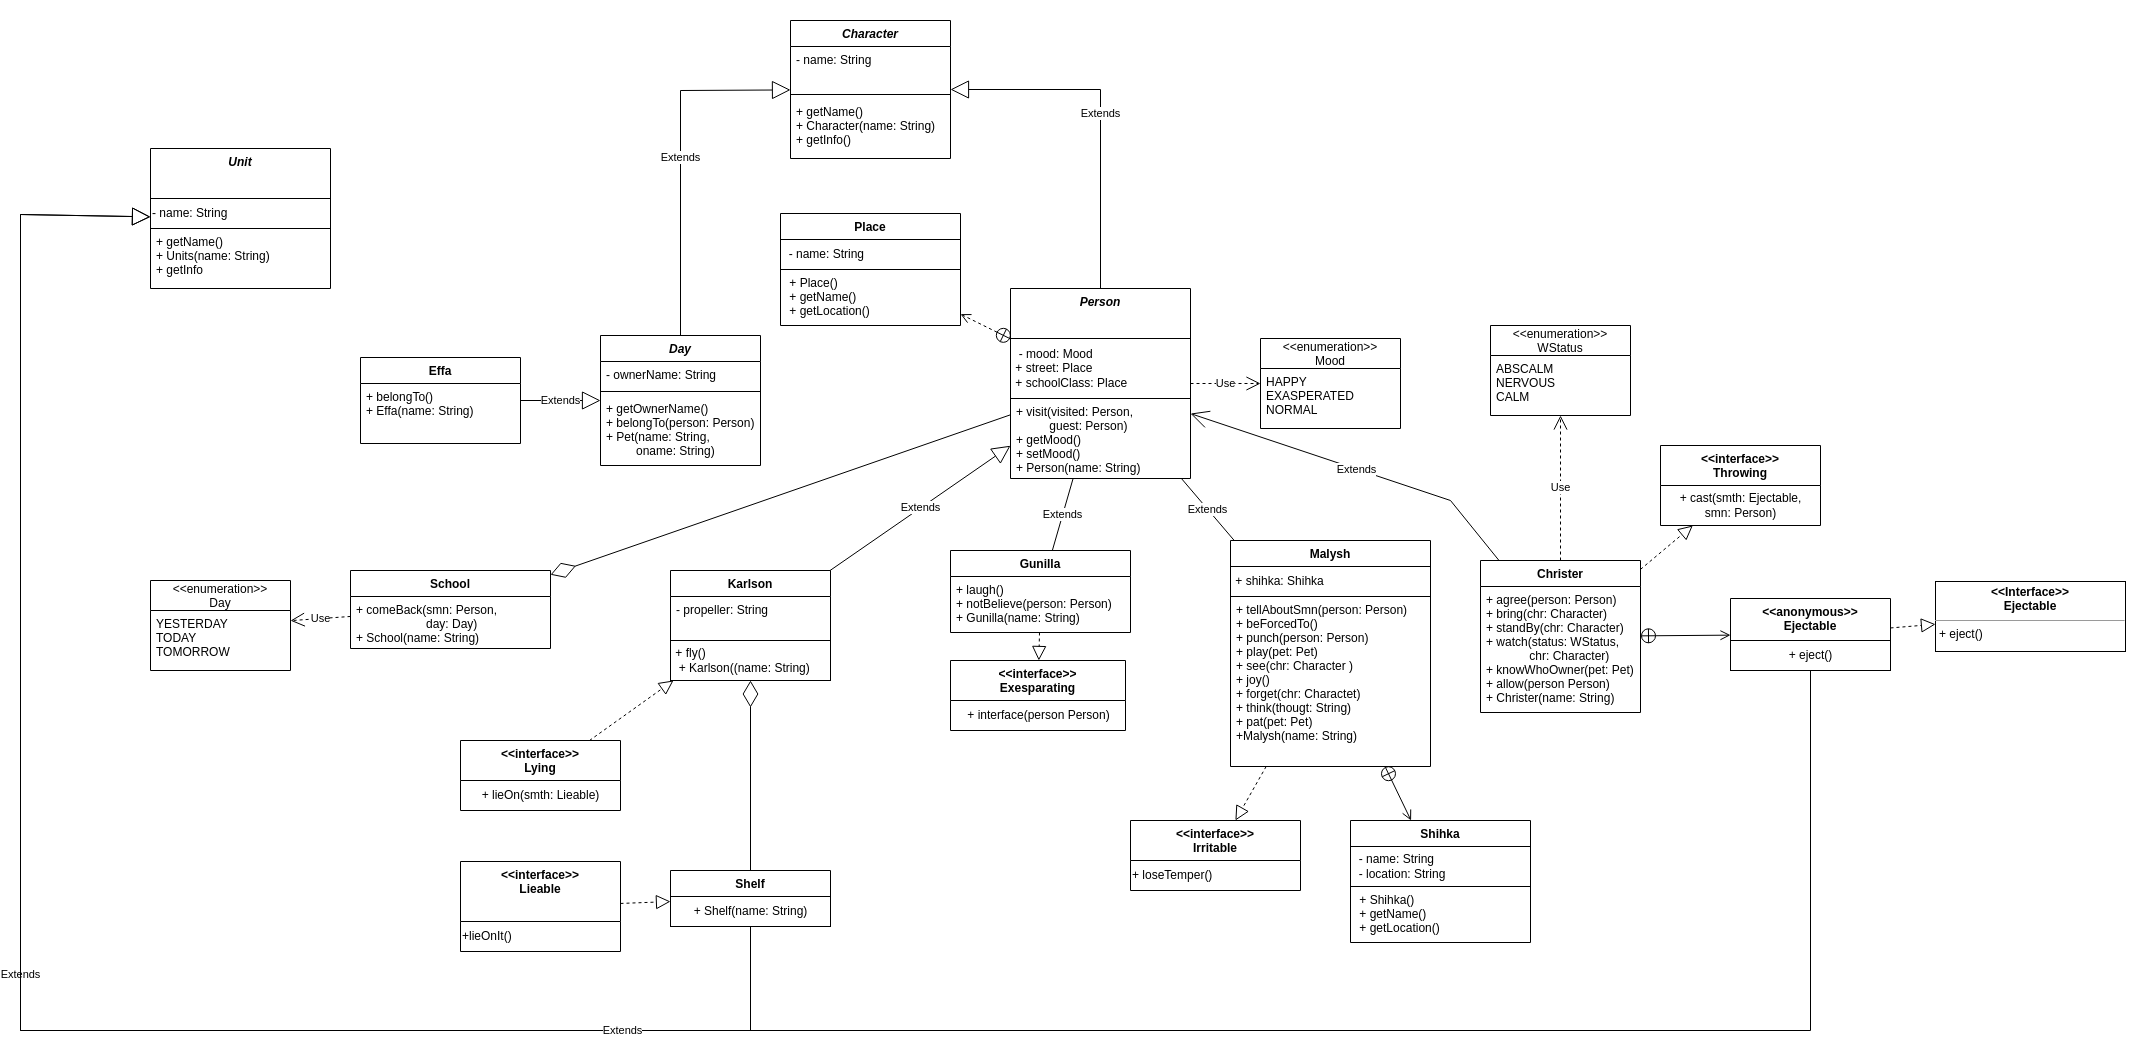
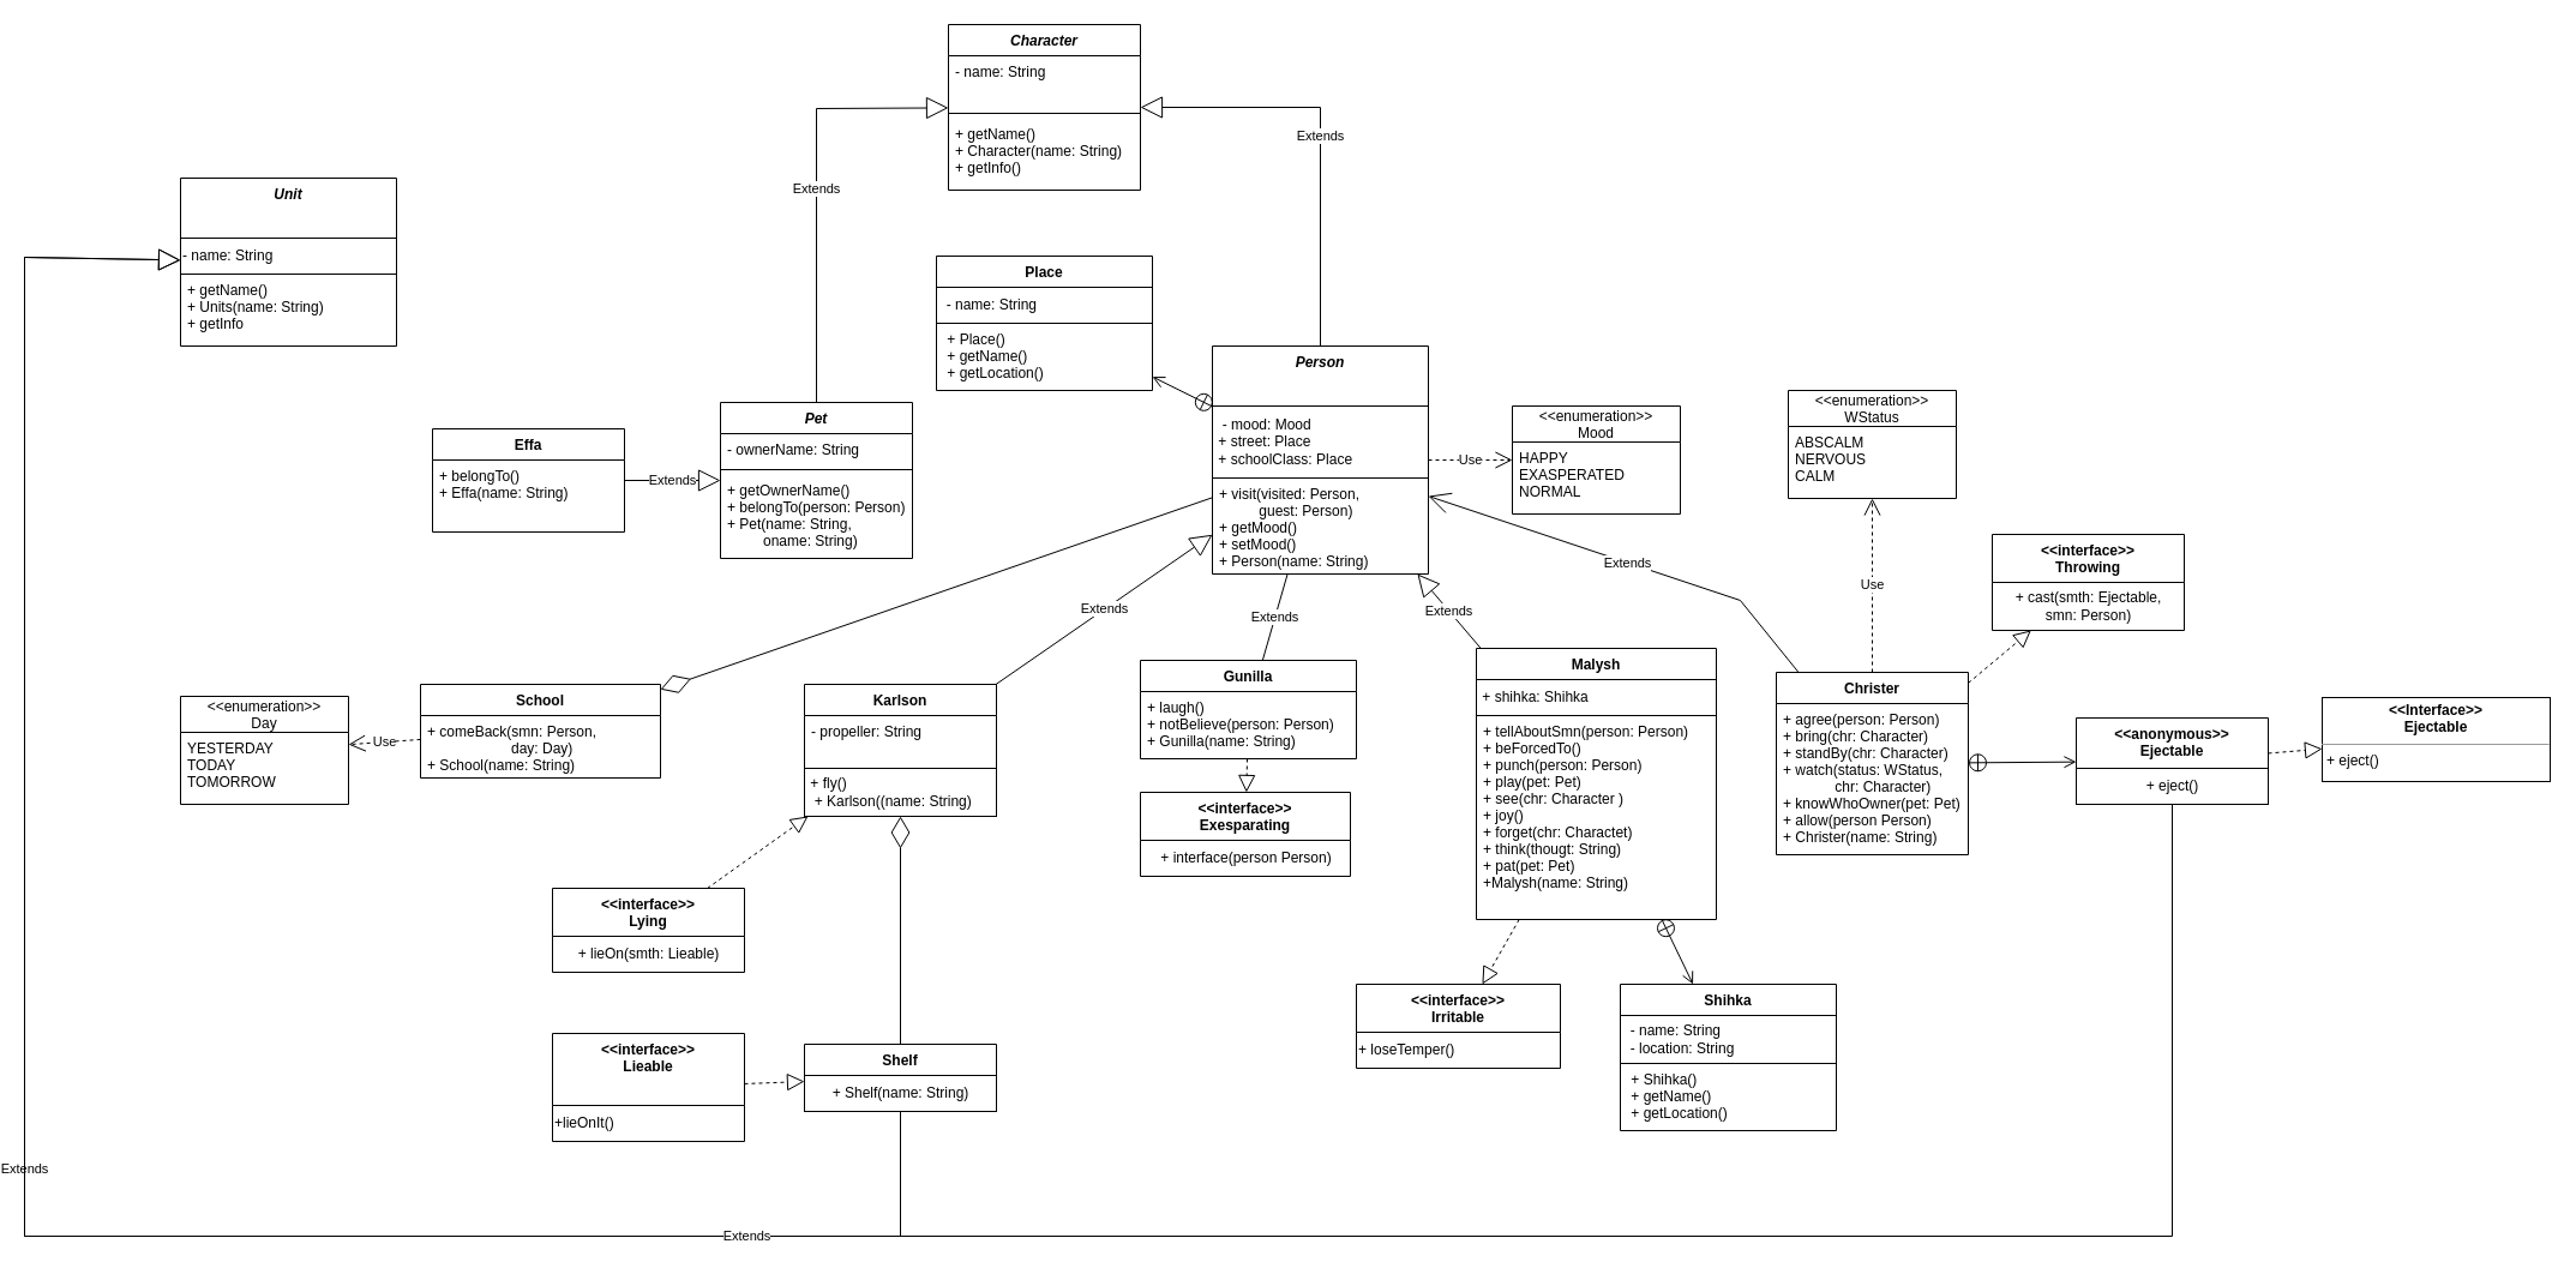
- <mxCell id="79" value="" style="endArrow=open;startArrow=circlePlus;endFill=0;startFill=0;endSize=8;html=1;rounded=0;dashed=1;" edge="1" parent="1" source="2" target="76"><mxGeometry width="160" relative="1" as="geometry"><mxPoint x="1394.518" y="776" as="sourcePoint" /><mxPoint x="1420.57" y="830" as="targetPoint" /></mxGeometry></mxCell>
+ <mxCell id="79" value="" style="endArrow=open;startArrow=circlePlus;endFill=0;startFill=0;endSize=8;html=1;rounded=0;" edge="1" parent="1" source="2" target="76"><mxGeometry width="160" relative="1" as="geometry"><mxPoint x="1394.518" y="776" as="sourcePoint" /><mxPoint x="1420.57" y="830" as="targetPoint" /></mxGeometry></mxCell>
- <mxCell id="32" value="Day" style="swimlane;fontStyle=3;align=center;verticalAlign=top;childLayout=stackLayout;horizontal=1;startSize=26;horizontalStack=0;resizeParent=1;resizeParentMax=0;resizeLast=0;collapsible=1;marginBottom=0;strokeColor=default;fontSize=12;" parent="1" vertex="1"><mxGeometry x="600" y="335" width="160" height="130" as="geometry" /></mxCell>
+ <mxCell id="32" value="Pet" style="swimlane;fontStyle=3;align=center;verticalAlign=top;childLayout=stackLayout;horizontal=1;startSize=26;horizontalStack=0;resizeParent=1;resizeParentMax=0;resizeLast=0;collapsible=1;marginBottom=0;strokeColor=default;fontSize=12;" parent="1" vertex="1"><mxGeometry x="600" y="335" width="160" height="130" as="geometry" /></mxCell>
- <mxCell id="50" value="Extends" style="endArrow=none;endSize=16;endFill=0;html=1;rounded=0;" parent="1" source="9" target="2" edge="1"><mxGeometry width="160" relative="1" as="geometry"><mxPoint x="1100" y="510" as="sourcePoint" /><mxPoint x="1260" y="510" as="targetPoint" /></mxGeometry></mxCell>
+ <mxCell id="50" value="Extends" style="endArrow=block;endSize=16;endFill=0;html=1;rounded=0;" parent="1" source="9" target="2" edge="1"><mxGeometry width="160" relative="1" as="geometry"><mxPoint x="1100" y="510" as="sourcePoint" /><mxPoint x="1260" y="510" as="targetPoint" /></mxGeometry></mxCell>
